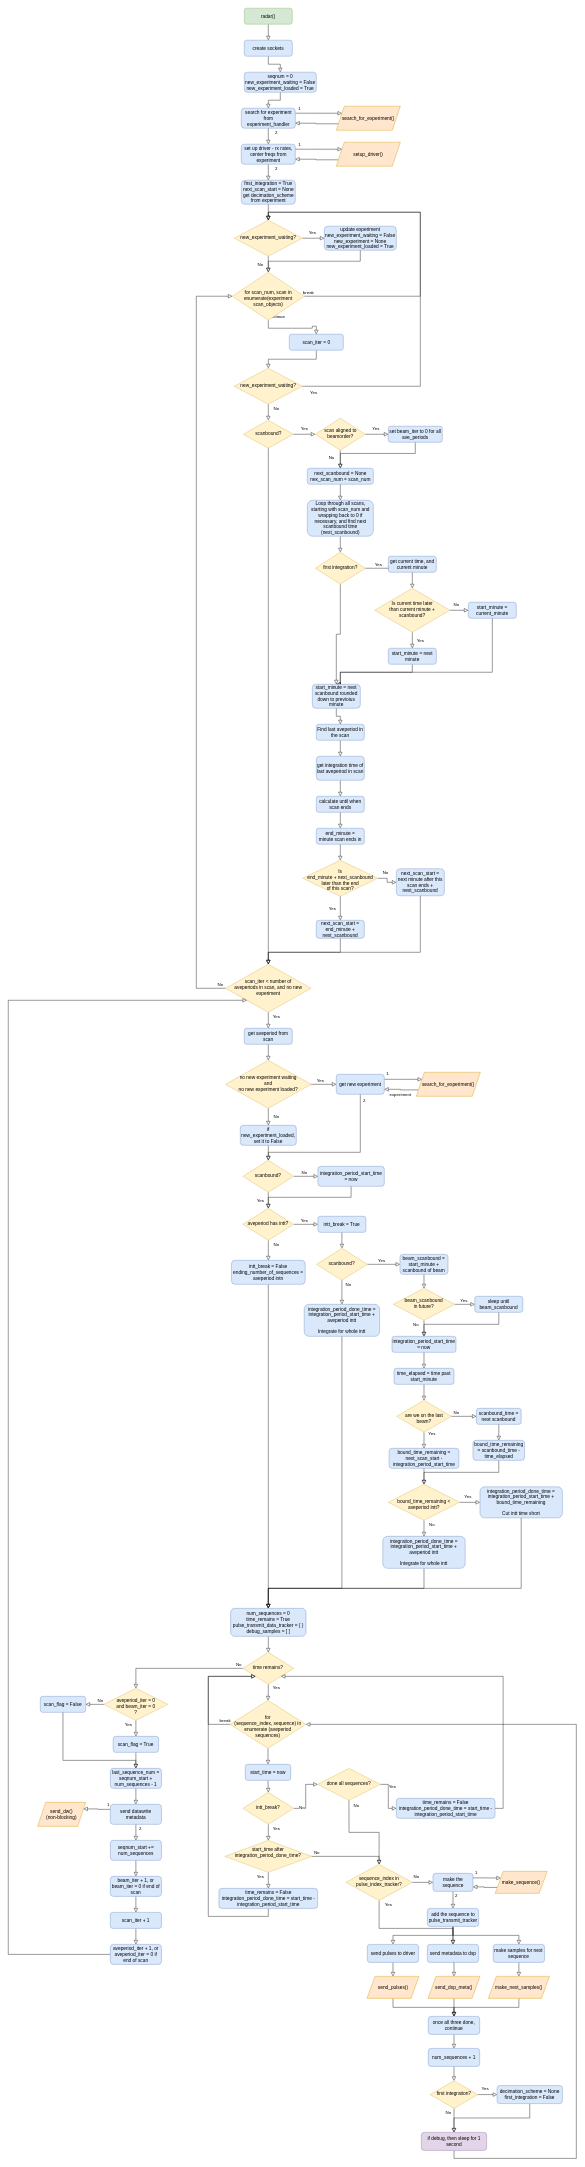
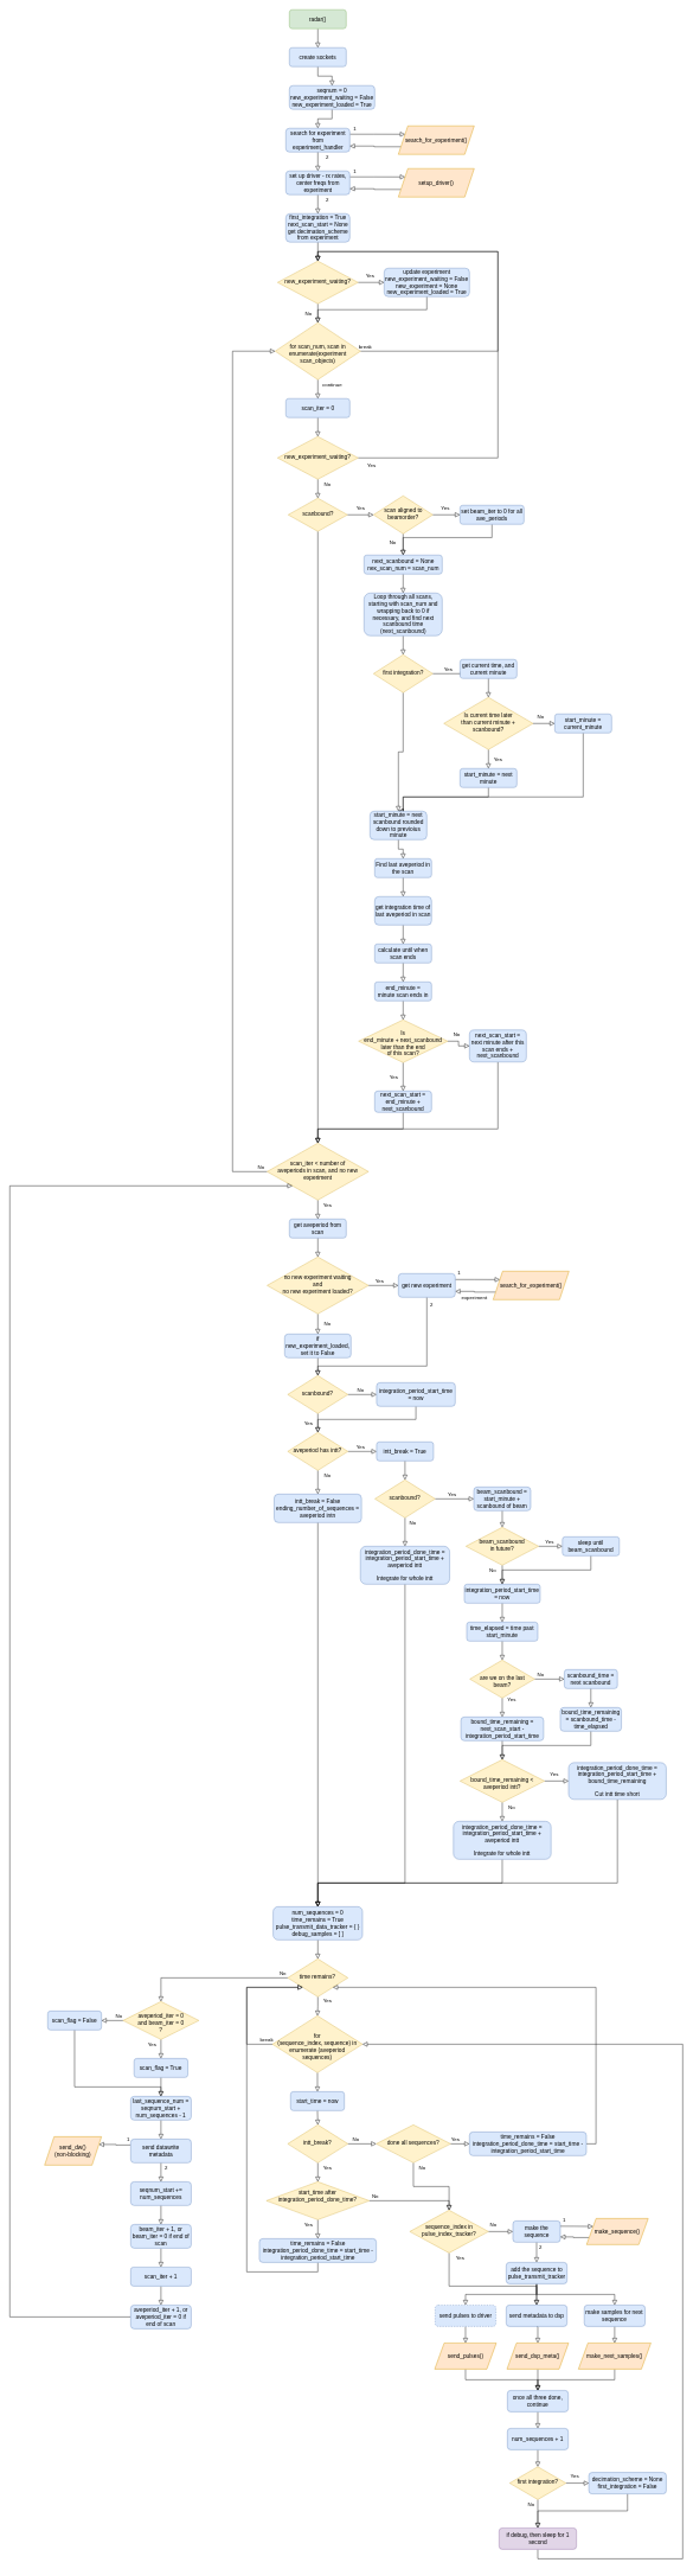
- <mxCell id="29" value="scan_iter = 0" style="rounded=1;whiteSpace=wrap;html=1;fontSize=12;glass=0;strokeWidth=1;shadow=0;fillColor=#dae8fc;strokeColor=#6c8ebf;" parent="1" vertex="1"><mxGeometry x="722.5" y="835" width="135" height="40" as="geometry" /></mxCell>
+ <mxCell id="29" value="scan_iter = 0" style="rounded=1;whiteSpace=wrap;html=1;fontSize=12;glass=0;strokeWidth=1;shadow=0;fillColor=#dae8fc;strokeColor=#6c8ebf;" parent="1" vertex="1"><mxGeometry x="602.5" y="840" width="135" height="40" as="geometry" /></mxCell>
- <mxCell id="153" value="done all sequences?" style="rhombus;whiteSpace=wrap;html=1;shadow=0;fontFamily=Helvetica;fontSize=12;align=center;strokeWidth=1;spacing=6;spacingTop=-4;fillColor=#fff2cc;strokeColor=#d6b656;" parent="1" vertex="1"><mxGeometry x="793.37" y="4420" width="156.63" height="80" as="geometry" /></mxCell>
+ <mxCell id="153" value="done all sequences?" style="rhombus;whiteSpace=wrap;html=1;shadow=0;fontFamily=Helvetica;fontSize=12;align=center;strokeWidth=1;spacing=6;spacingTop=-4;fillColor=#fff2cc;strokeColor=#d6b656;" parent="1" vertex="1"><mxGeometry x="793.37" y="4480" width="156.63" height="80" as="geometry" /></mxCell>
- <mxCell id="169" value="send pulses to driver" style="rounded=1;whiteSpace=wrap;html=1;fontSize=12;glass=0;strokeWidth=1;shadow=0;fillColor=#dae8fc;strokeColor=#6c8ebf;" parent="1" vertex="1"><mxGeometry x="917.52" y="4860" width="128.31" height="45" as="geometry" /></mxCell>
+ <mxCell id="169" value="send pulses to driver" style="rounded=1;whiteSpace=wrap;html=1;fontSize=12;glass=0;strokeWidth=1;shadow=0;fillColor=#dae8fc;strokeColor=#6c8ebf;dashed=1;" parent="1" vertex="1"><mxGeometry x="917.52" y="4860" width="128.31" height="45" as="geometry" /></mxCell>
